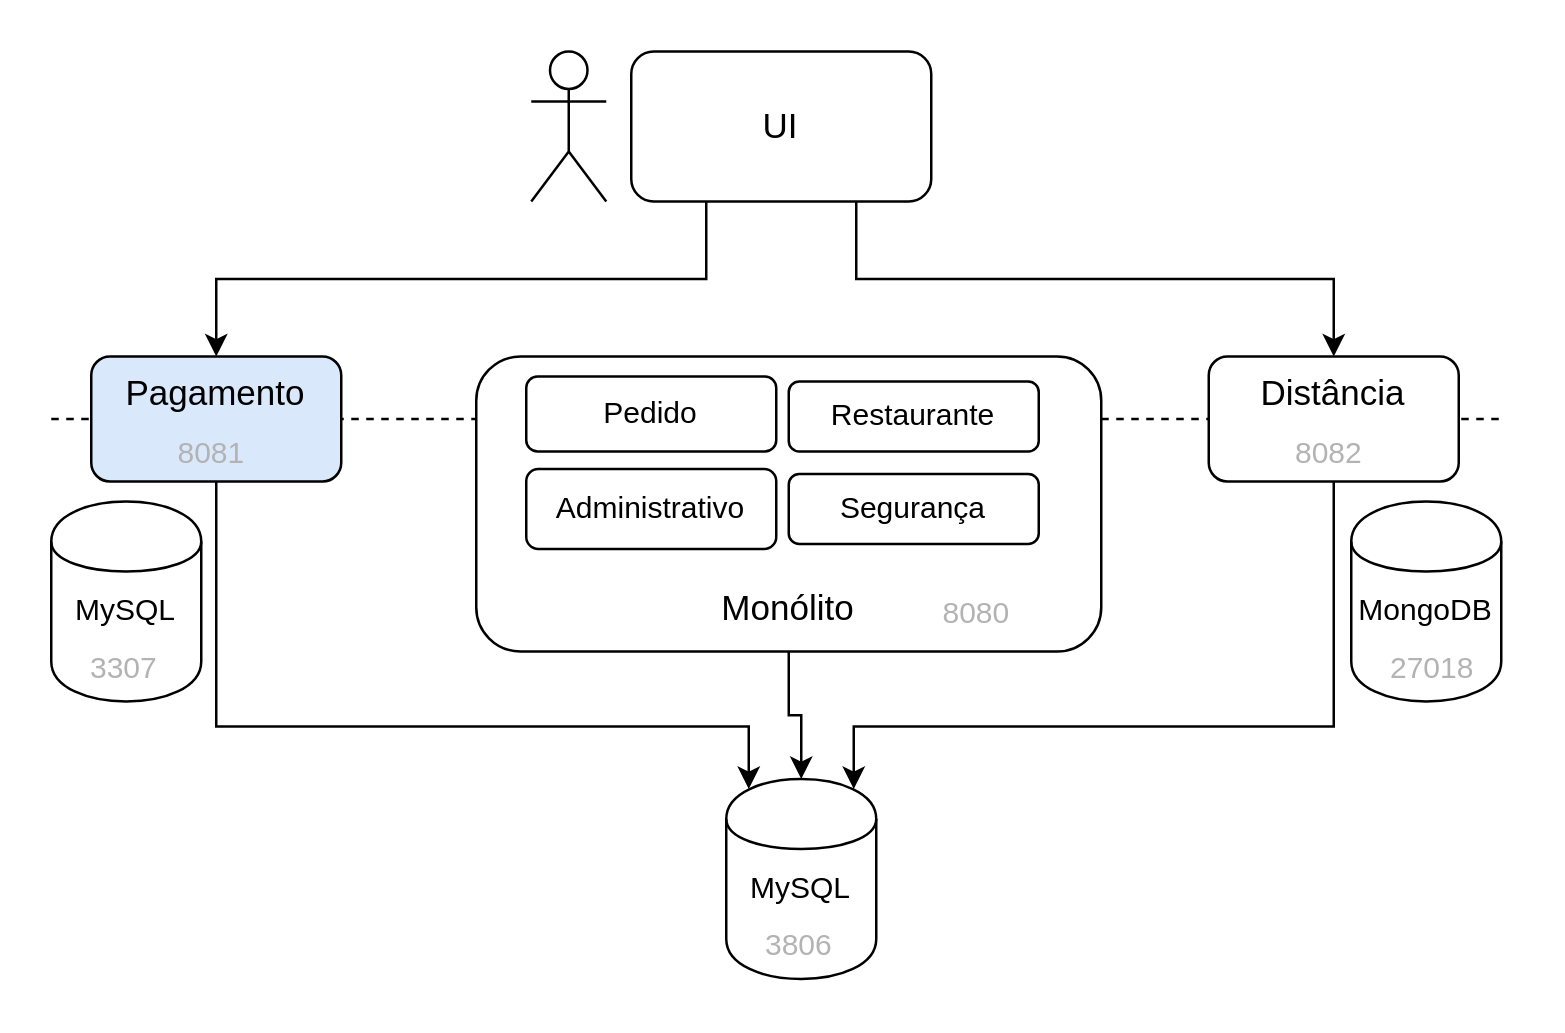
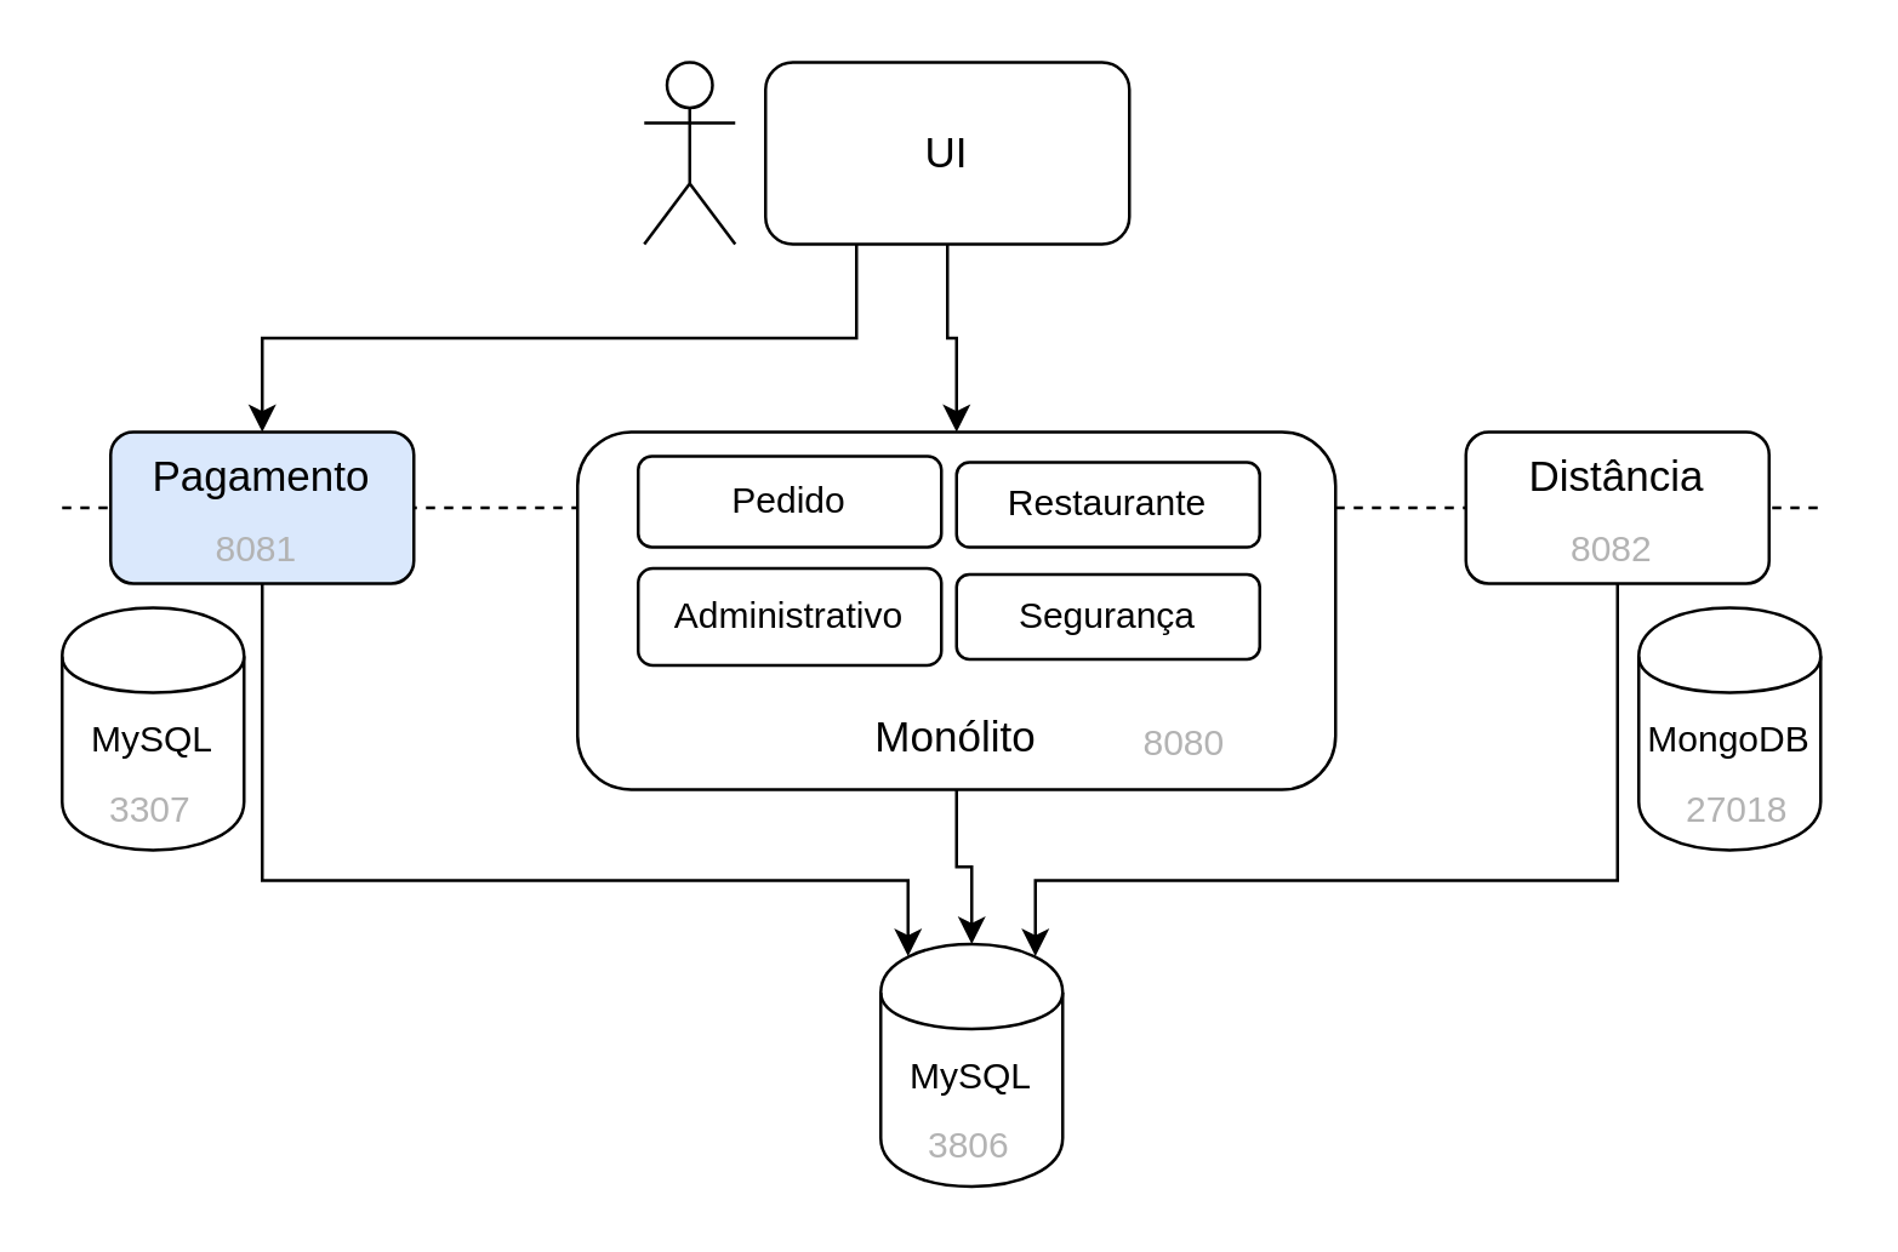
+ <mxCell id="11" style="edgeStyle=orthogonalEdgeStyle;rounded=0;orthogonalLoop=1;jettySize=auto;html=1;exitX=0.5;exitY=1;exitDx=0;exitDy=0;entryX=0.5;entryY=0;entryDx=0;entryDy=0;" parent="1" source="27" target="4" edge="1"><mxGeometry relative="1" as="geometry" /></mxCell>
- <mxCell id="10" style="edgeStyle=orthogonalEdgeStyle;rounded=0;orthogonalLoop=1;jettySize=auto;html=1;exitX=0.75;exitY=1;exitDx=0;exitDy=0;" parent="1" source="27" target="22" edge="1"><mxGeometry relative="1" as="geometry" /></mxCell>
